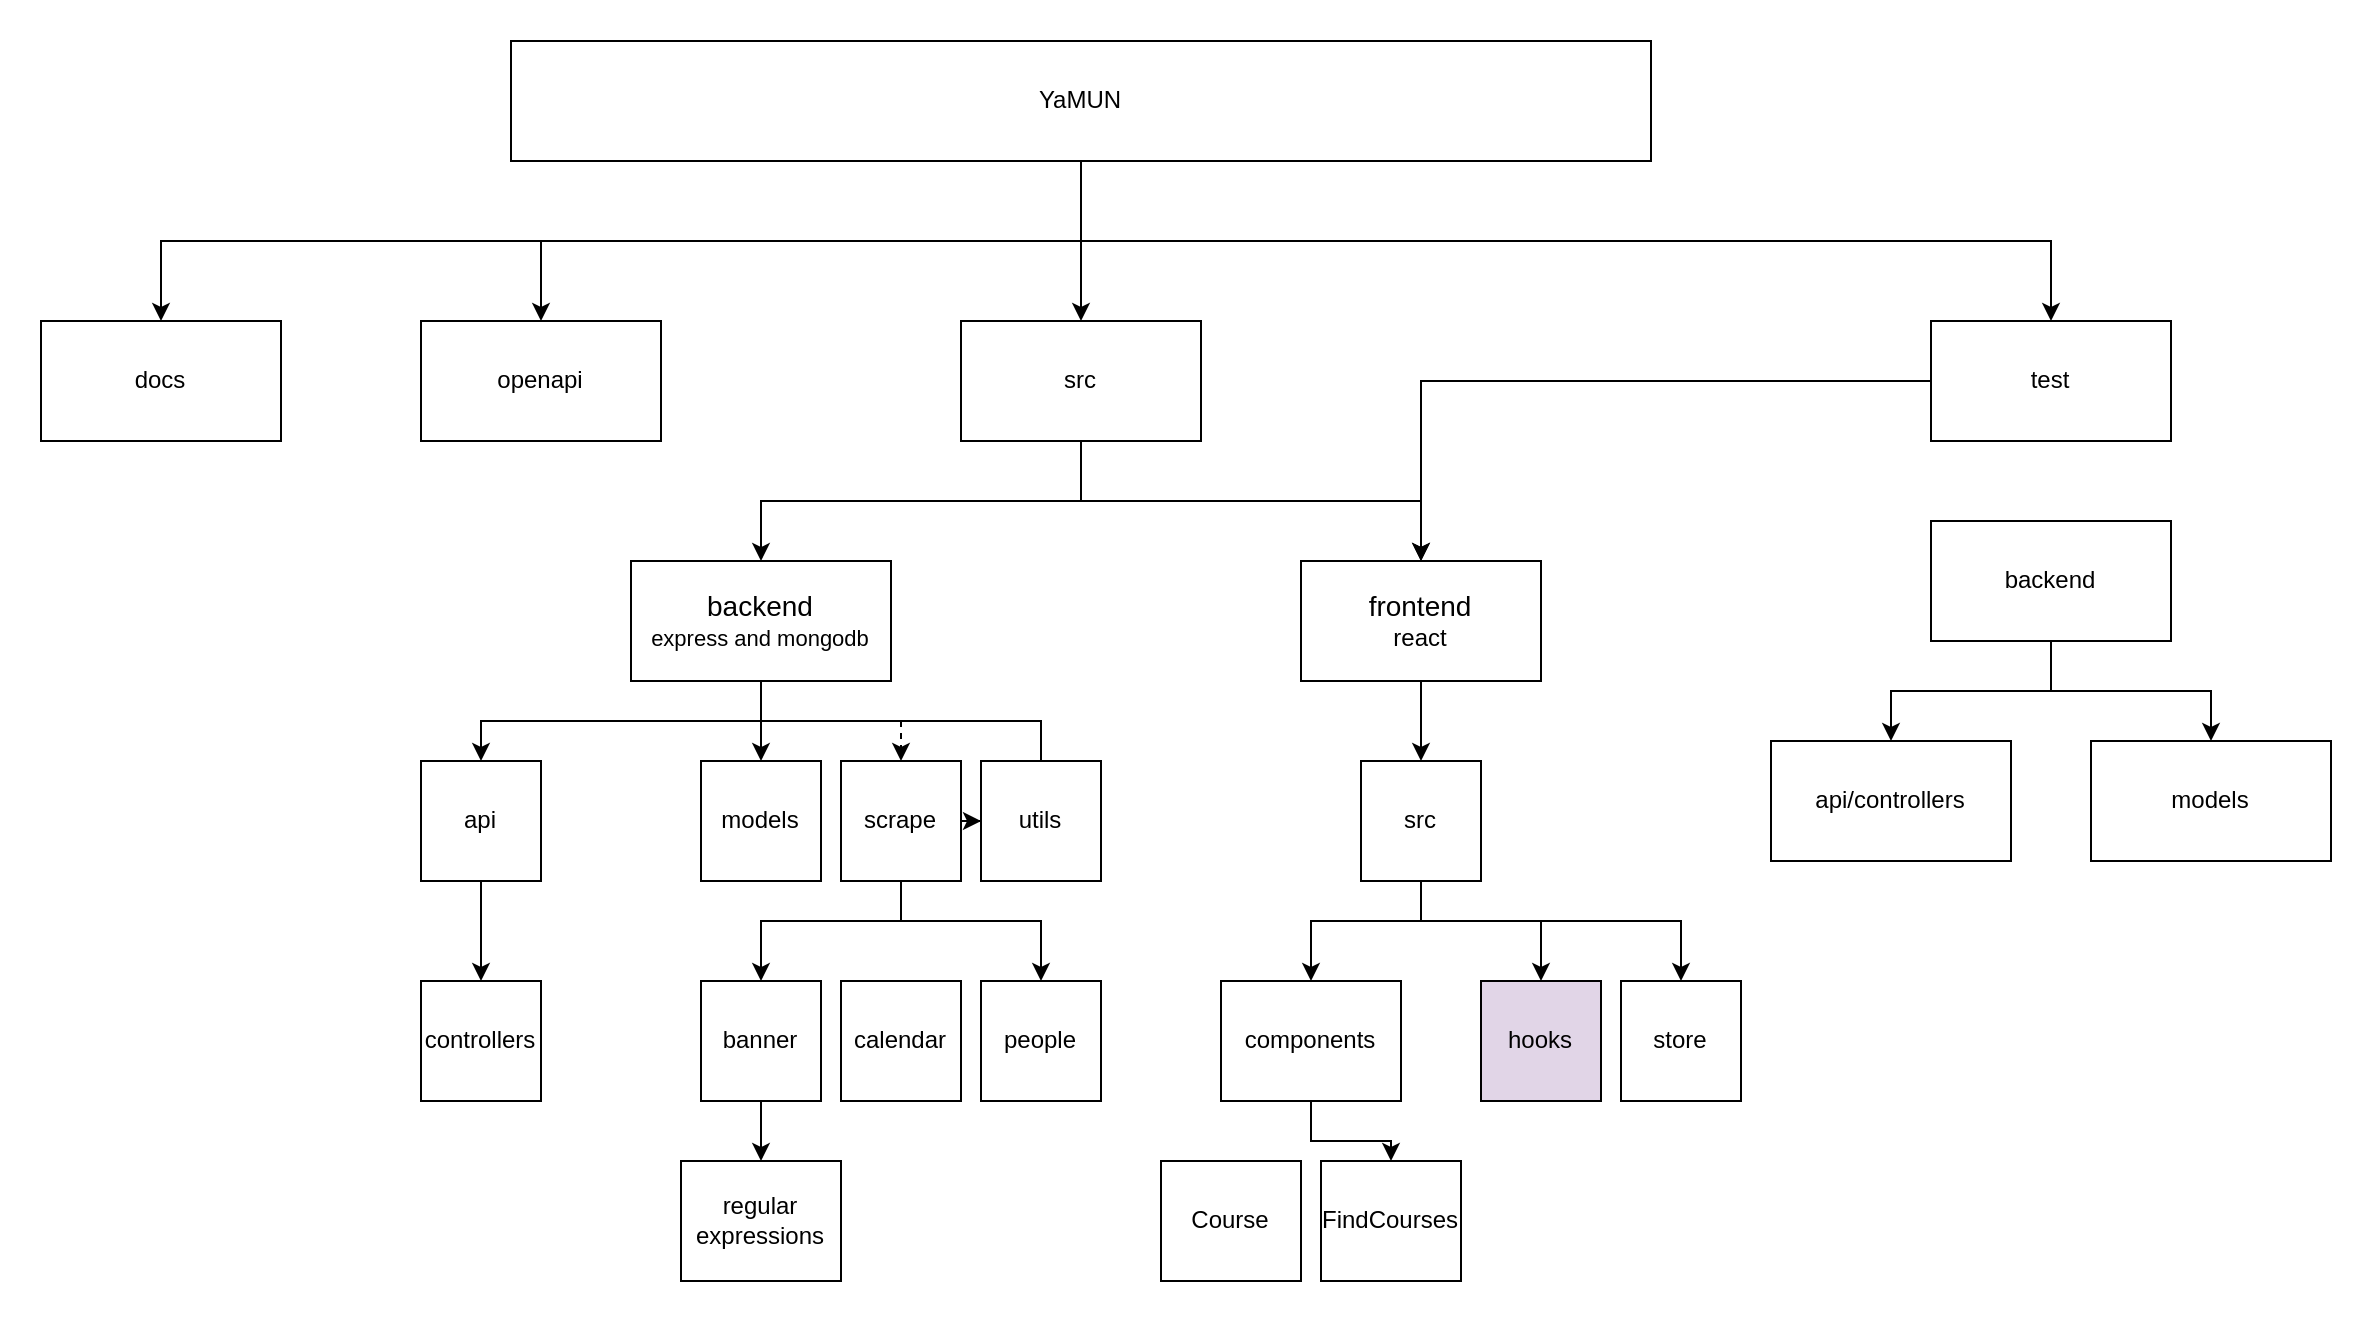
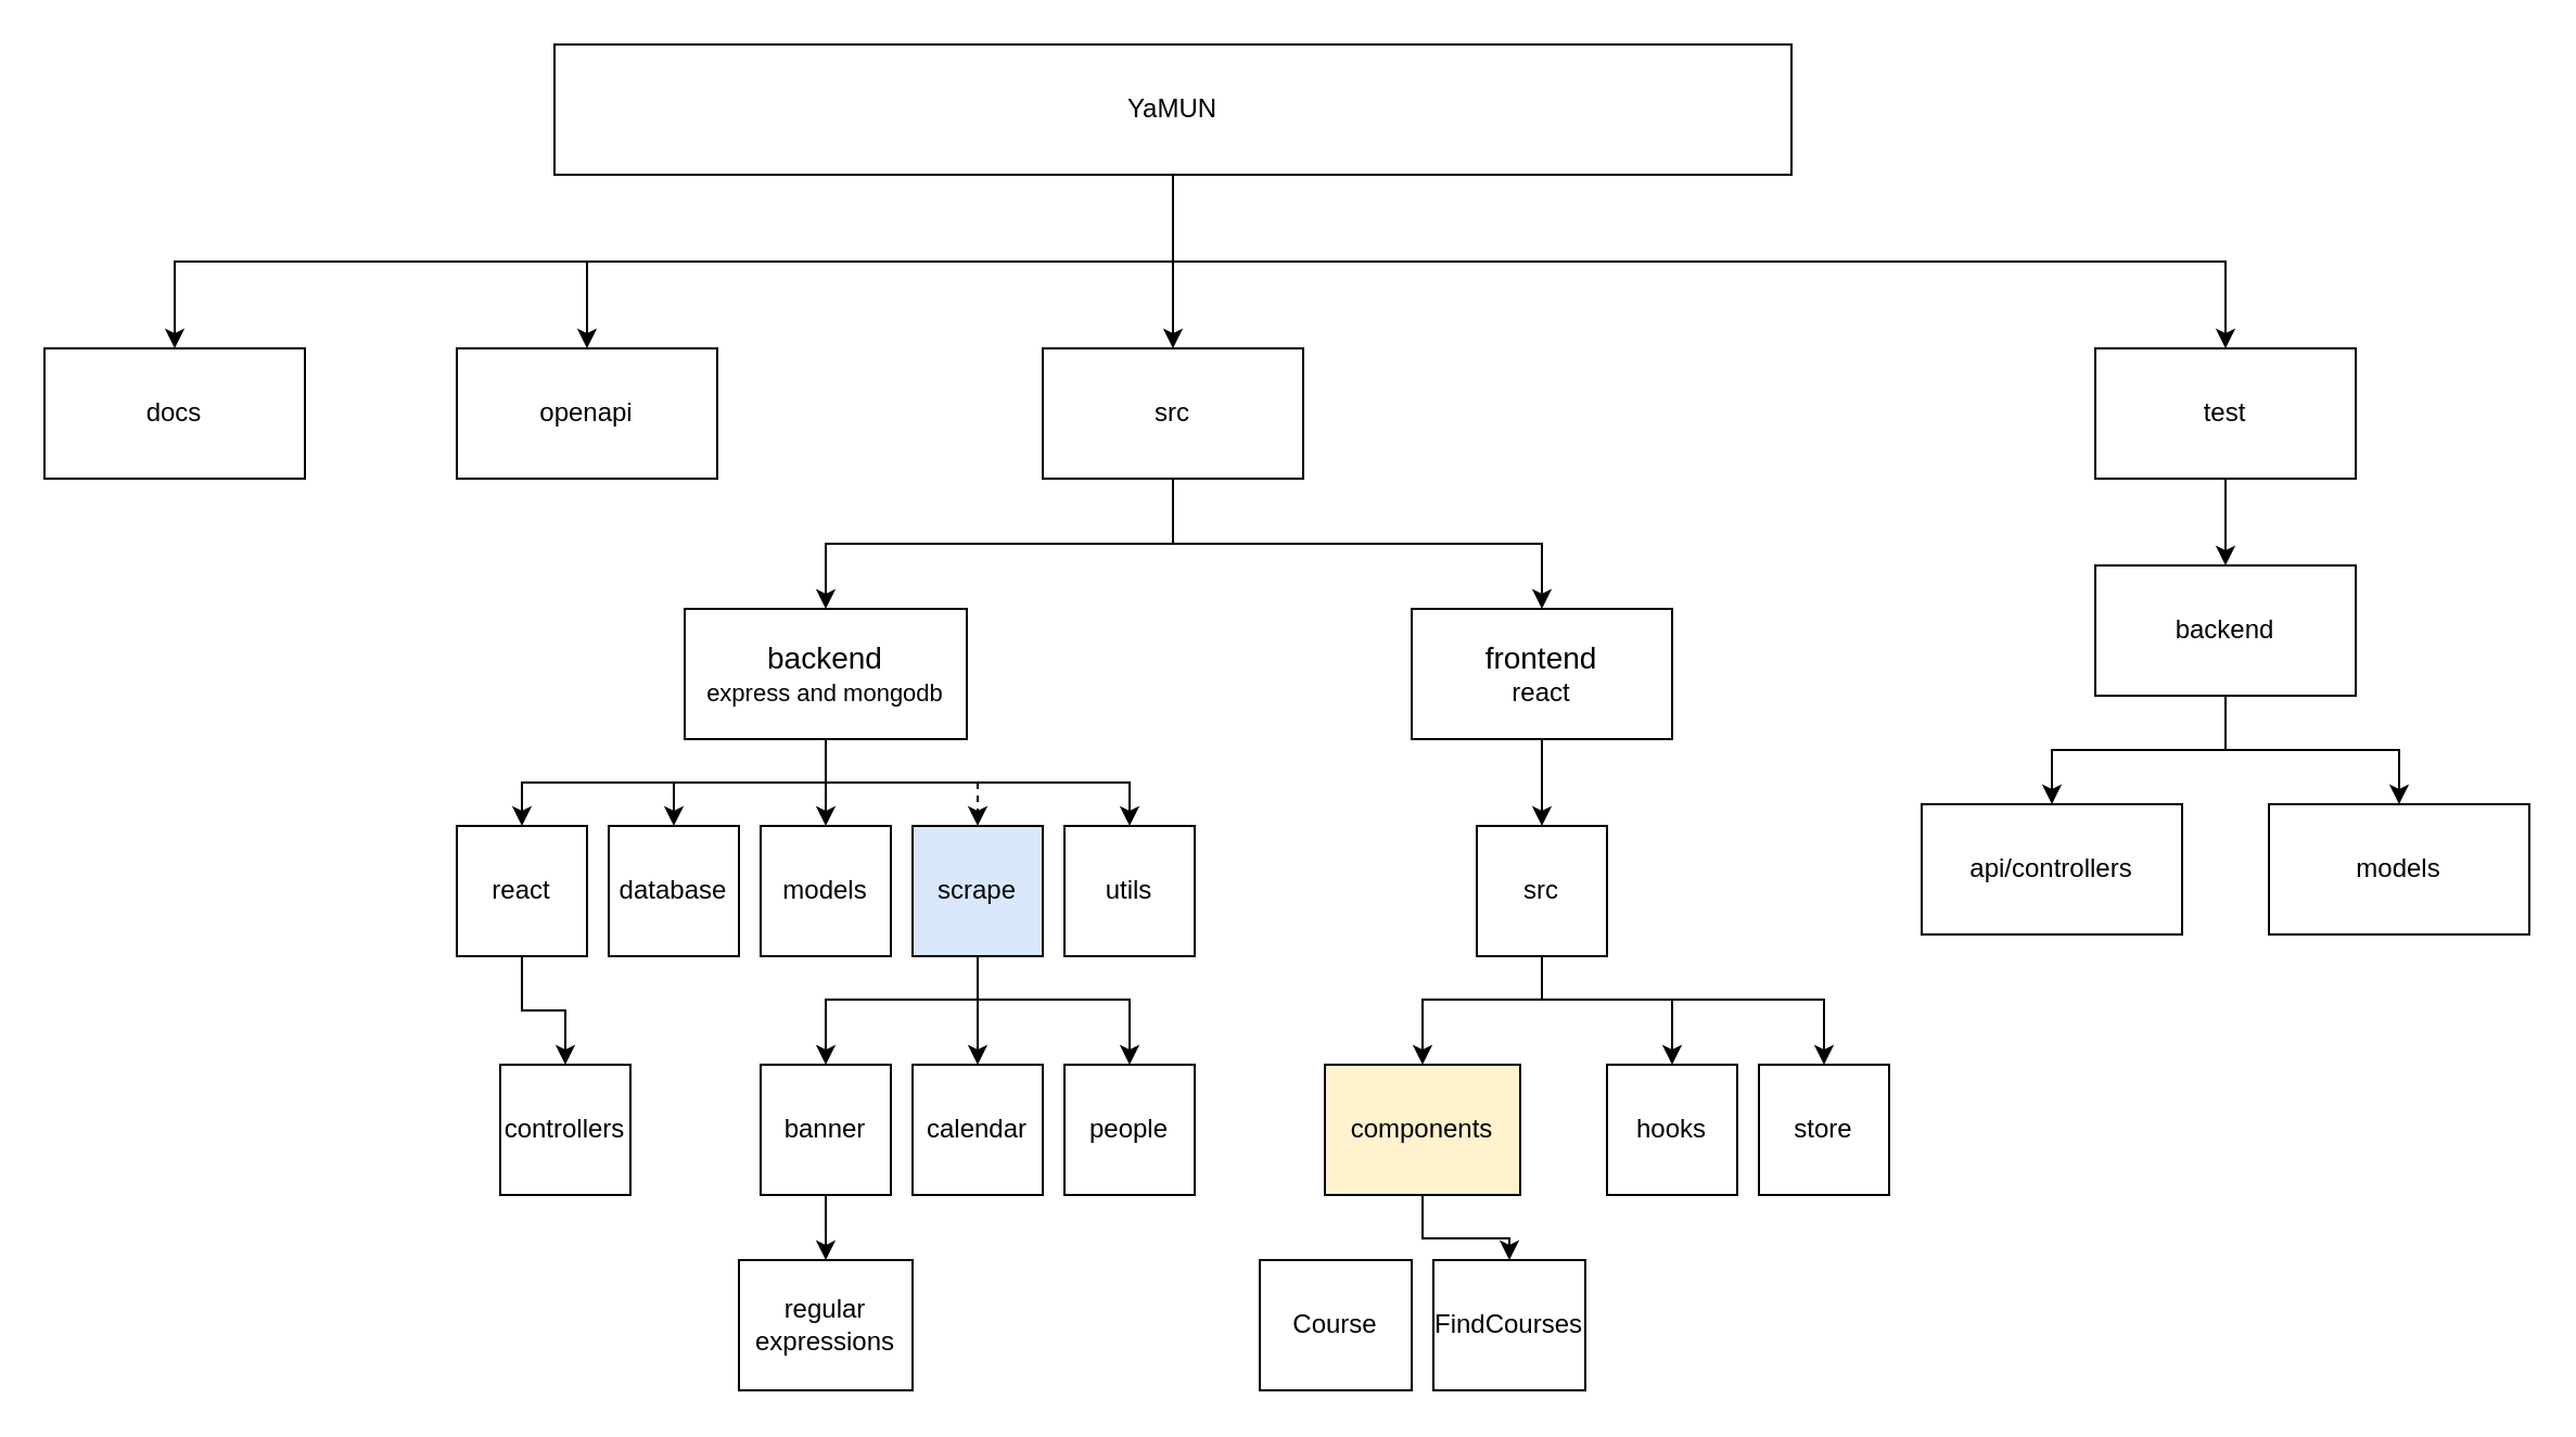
- <mxCell id="7" style="edgeStyle=orthogonalEdgeStyle;rounded=0;orthogonalLoop=1;jettySize=auto;html=1;" edge="1" parent="1" source="8" target="21"><mxGeometry relative="1" as="geometry" /></mxCell>
+ <mxCell id="7" style="edgeStyle=orthogonalEdgeStyle;rounded=0;orthogonalLoop=1;jettySize=auto;html=1;" edge="1" parent="1" source="8" target="11"><mxGeometry relative="1" as="geometry" /></mxCell>
+ <mxCell id="15" style="edgeStyle=orthogonalEdgeStyle;rounded=0;orthogonalLoop=1;jettySize=auto;html=1;exitX=0.5;exitY=1;exitDx=0;exitDy=0;entryX=0.5;entryY=0;entryDx=0;entryDy=0;" edge="1" parent="1" source="19" target="24"><mxGeometry relative="1" as="geometry" /></mxCell>
- <mxCell id="18" style="edgeStyle=orthogonalEdgeStyle;rounded=0;orthogonalLoop=1;jettySize=auto;html=1;exitX=0.5;exitY=1;exitDx=0;exitDy=0;entryX=0.5;entryY=0;entryDx=0;entryDy=0;endArrow=none;" edge="1" parent="1" source="19" target="30"><mxGeometry relative="1" as="geometry" /></mxCell>
+ <mxCell id="18" style="edgeStyle=orthogonalEdgeStyle;rounded=0;orthogonalLoop=1;jettySize=auto;html=1;exitX=0.5;exitY=1;exitDx=0;exitDy=0;entryX=0.5;entryY=0;entryDx=0;entryDy=0;" edge="1" parent="1" source="19" target="30"><mxGeometry relative="1" as="geometry" /></mxCell>
- <mxCell id="23" value="&lt;div&gt;api&lt;/div&gt;" style="rounded=0;whiteSpace=wrap;html=1;" vertex="1" parent="1"><mxGeometry x="210" y="380" width="60" height="60" as="geometry" /></mxCell>
+ <mxCell id="23" value="&lt;div&gt;react&lt;/div&gt;" style="rounded=0;whiteSpace=wrap;html=1;" vertex="1" parent="1"><mxGeometry x="210" y="380" width="60" height="60" as="geometry" /></mxCell>
+ <mxCell id="24" value="database" style="rounded=0;whiteSpace=wrap;html=1;" vertex="1" parent="1"><mxGeometry x="280" y="380" width="60" height="60" as="geometry" /></mxCell>
- <mxCell id="29" value="&lt;div&gt;scrape&lt;/div&gt;" style="rounded=0;whiteSpace=wrap;html=1;" vertex="1" parent="1"><mxGeometry x="420" y="380" width="60" height="60" as="geometry" /></mxCell>
+ <mxCell id="29" value="&lt;div&gt;scrape&lt;/div&gt;" style="rounded=0;whiteSpace=wrap;html=1;fillColor=#dae8fc;" vertex="1" parent="1"><mxGeometry x="420" y="380" width="60" height="60" as="geometry" /></mxCell>
- <mxCell id="27" style="edgeStyle=orthogonalEdgeStyle;rounded=0;orthogonalLoop=1;jettySize=auto;html=1;" edge="1" parent="1" source="29" target="30"><mxGeometry relative="1" as="geometry" /></mxCell>
+ <mxCell id="27" style="edgeStyle=orthogonalEdgeStyle;rounded=0;orthogonalLoop=1;jettySize=auto;html=1;entryX=0.5;entryY=0;entryDx=0;entryDy=0;" edge="1" parent="1" source="29" target="34"><mxGeometry relative="1" as="geometry" /></mxCell>
- <mxCell id="31" value="controllers" style="rounded=0;whiteSpace=wrap;html=1;" vertex="1" parent="1"><mxGeometry x="210" y="490" width="60" height="60" as="geometry" /></mxCell>
+ <mxCell id="31" value="controllers" style="rounded=0;whiteSpace=wrap;html=1;" vertex="1" parent="1"><mxGeometry x="230" y="490" width="60" height="60" as="geometry" /></mxCell>
- <mxCell id="42" value="&lt;div&gt;components&lt;/div&gt;" style="rounded=0;whiteSpace=wrap;html=1;" vertex="1" parent="1"><mxGeometry x="610" y="490" width="90" height="60" as="geometry" /></mxCell>
+ <mxCell id="42" value="&lt;div&gt;components&lt;/div&gt;" style="rounded=0;whiteSpace=wrap;html=1;fillColor=#fff2cc;" vertex="1" parent="1"><mxGeometry x="610" y="490" width="90" height="60" as="geometry" /></mxCell>
- <mxCell id="43" value="&lt;div&gt;hooks&lt;/div&gt;" style="rounded=0;whiteSpace=wrap;html=1;fillColor=#e1d5e7;" vertex="1" parent="1"><mxGeometry x="740" y="490" width="60" height="60" as="geometry" /></mxCell>
+ <mxCell id="43" value="&lt;div&gt;hooks&lt;/div&gt;" style="rounded=0;whiteSpace=wrap;html=1;" vertex="1" parent="1"><mxGeometry x="740" y="490" width="60" height="60" as="geometry" /></mxCell>
